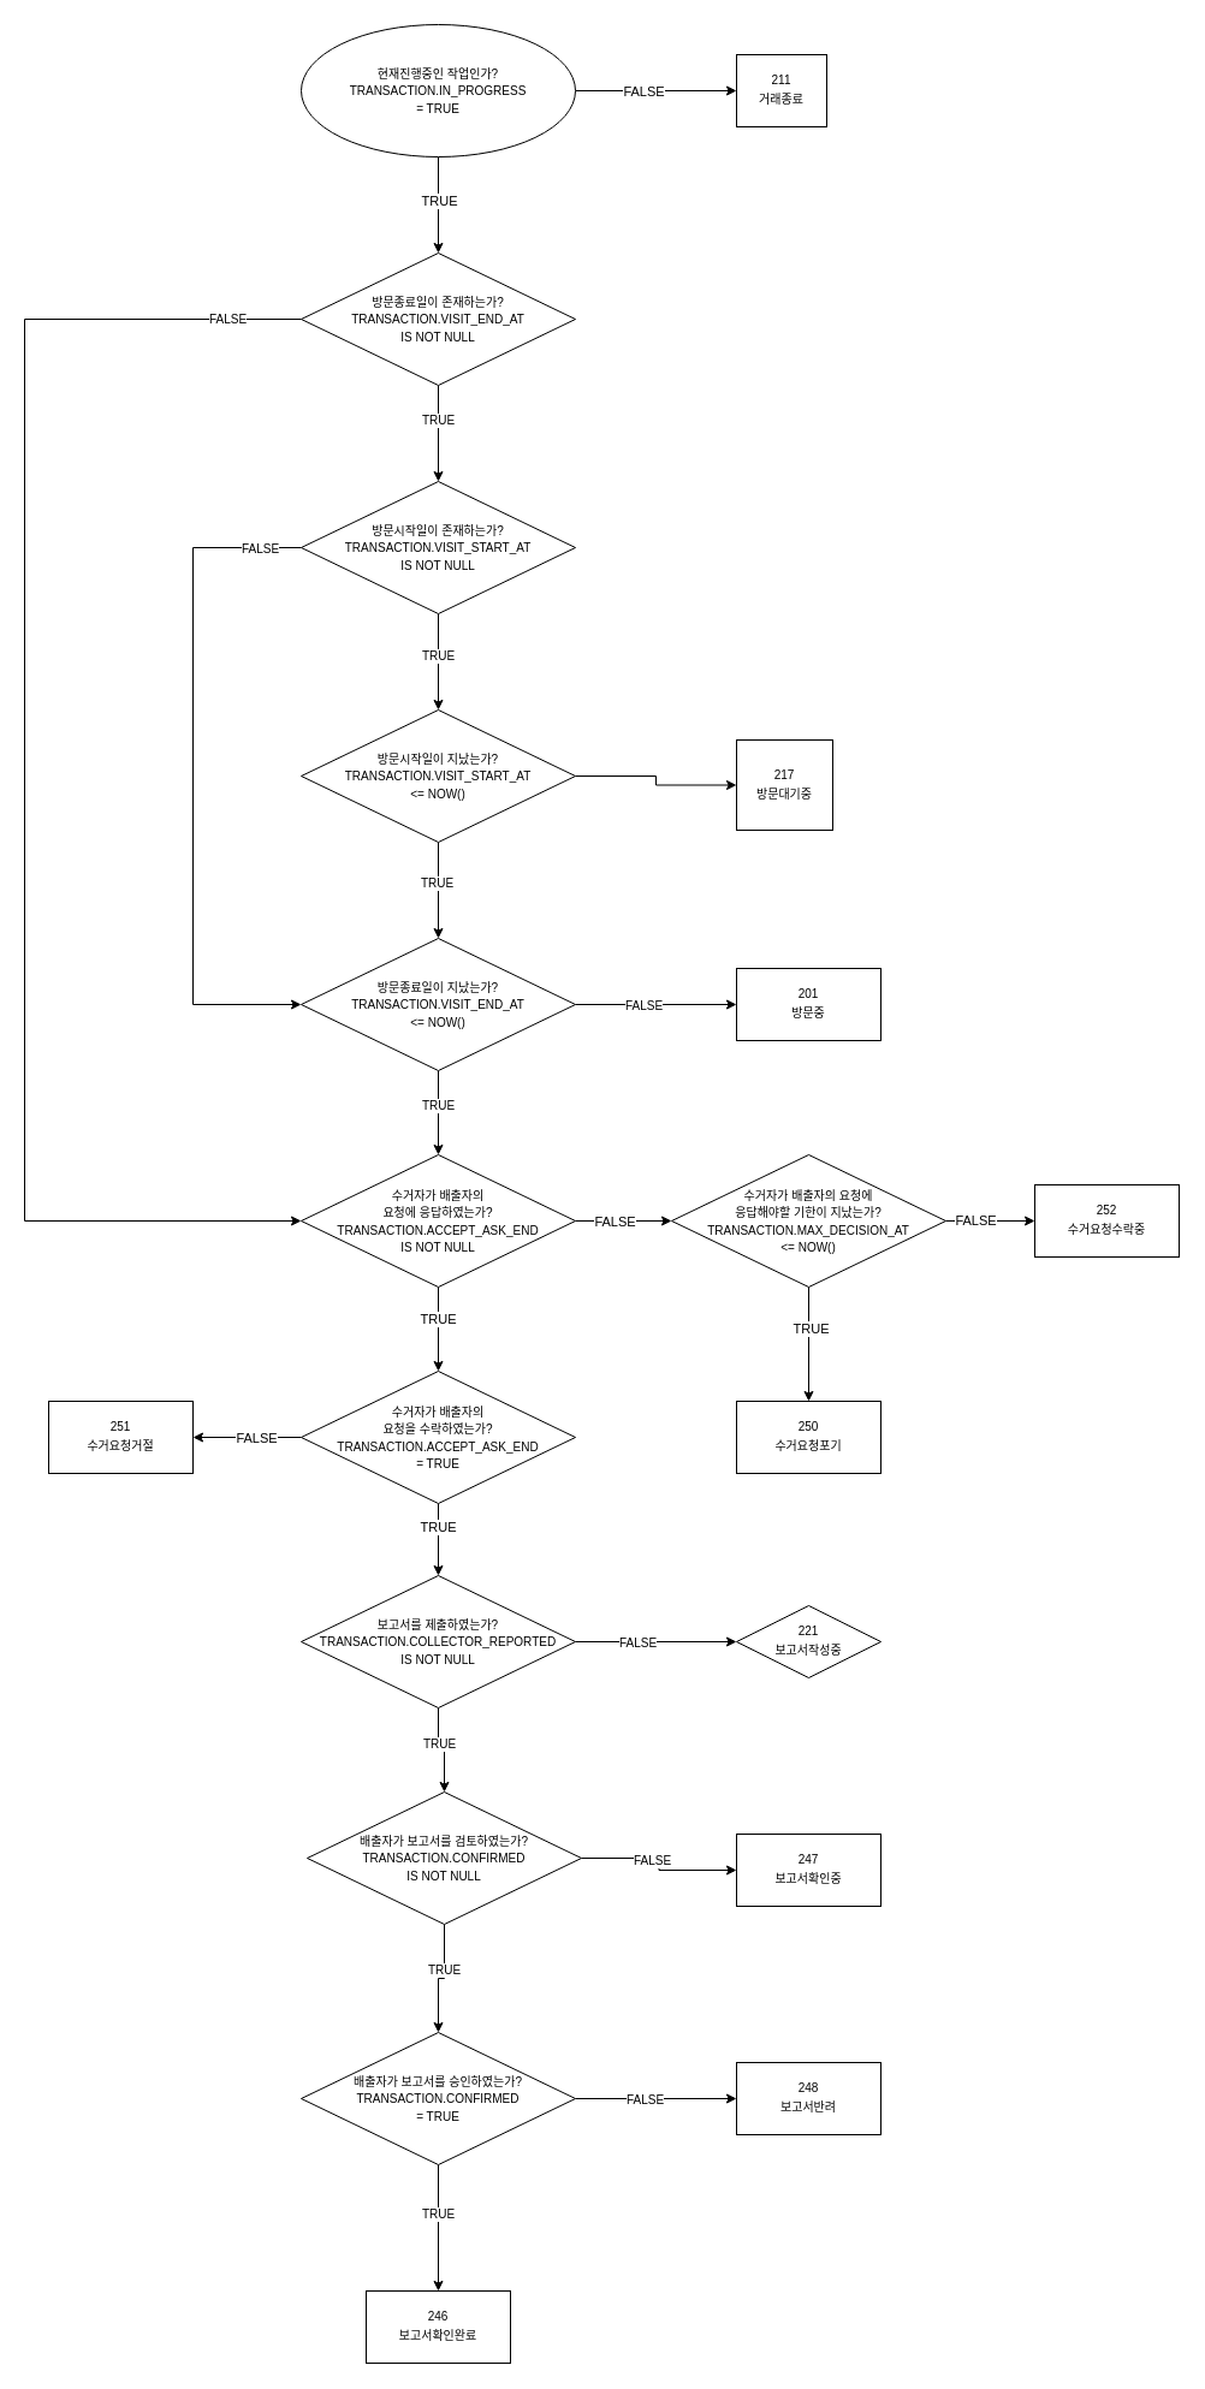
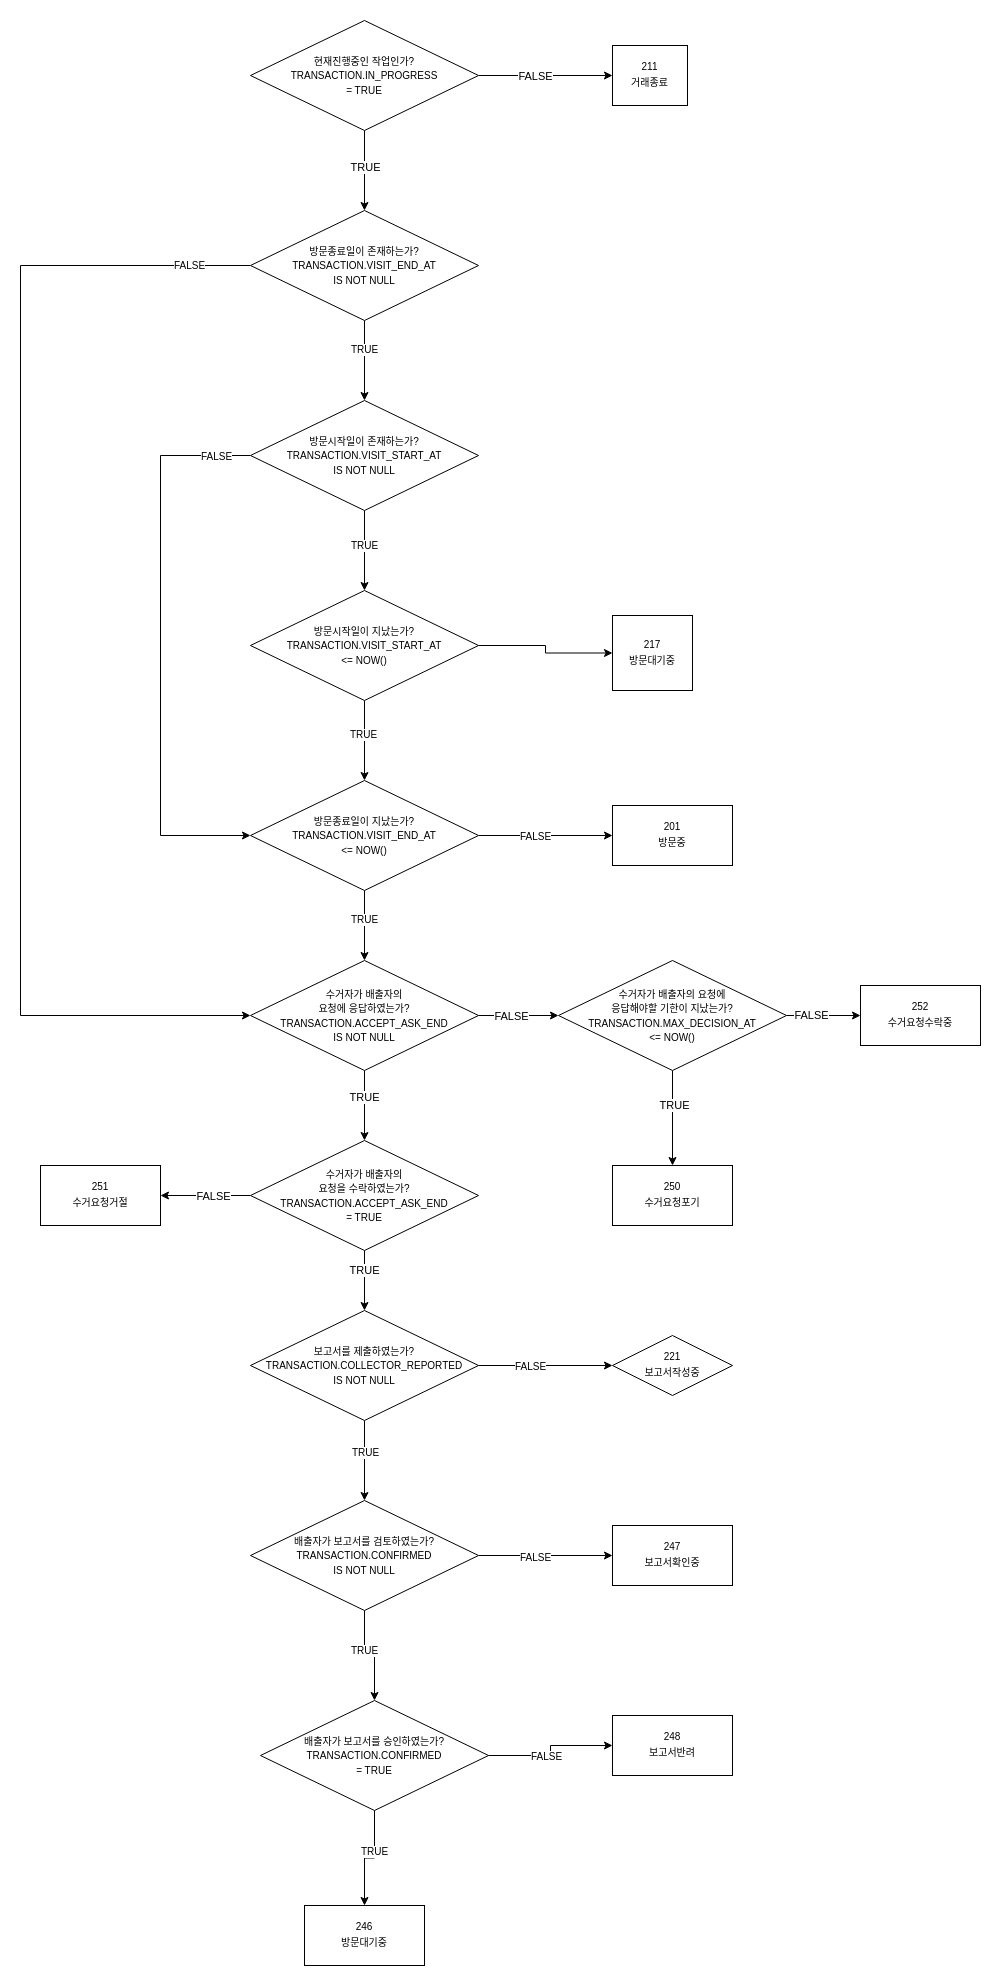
- <mxCell id="6" value="&lt;font style=&quot;font-size: 10px&quot;&gt;&lt;span style=&quot;font-size: 10px&quot;&gt;현재진행중인 작업인가?&lt;/span&gt;&lt;br style=&quot;font-size: 10px&quot;&gt;TRANSACTION.IN_PROGRESS&lt;br&gt;= TRUE&lt;br&gt;&lt;/font&gt;" style="ellipse;whiteSpace=wrap;html=1;" parent="1" vertex="1"><mxGeometry x="250" y="20" width="228" height="110" as="geometry" /></mxCell>
+ <mxCell id="6" value="&lt;font style=&quot;font-size: 10px&quot;&gt;&lt;span style=&quot;font-size: 10px&quot;&gt;현재진행중인 작업인가?&lt;/span&gt;&lt;br style=&quot;font-size: 10px&quot;&gt;TRANSACTION.IN_PROGRESS&lt;br&gt;= TRUE&lt;br&gt;&lt;/font&gt;" style="rhombus;whiteSpace=wrap;html=1;" parent="1" vertex="1"><mxGeometry x="250" y="20" width="228" height="110" as="geometry" /></mxCell>
- <mxCell id="39" value="&lt;font&gt;&lt;span style=&quot;font-size: 10px&quot;&gt;배출자가 보고서를 검토하였는가?&lt;/span&gt;&lt;br style=&quot;font-size: 10px&quot;&gt;&lt;span style=&quot;font-size: 10px&quot;&gt;TRANSACTION.&lt;/span&gt;&lt;span style=&quot;font-size: 10px&quot;&gt;CONFIRMED&lt;/span&gt;&lt;br&gt;&lt;span style=&quot;font-size: 10px&quot;&gt;IS NOT NULL&lt;/span&gt;&lt;br&gt;&lt;/font&gt;" style="rhombus;whiteSpace=wrap;html=1;" parent="1" vertex="1"><mxGeometry x="255" y="1490" width="228" height="110" as="geometry" /></mxCell>
+ <mxCell id="39" value="&lt;font&gt;&lt;span style=&quot;font-size: 10px&quot;&gt;배출자가 보고서를 검토하였는가?&lt;/span&gt;&lt;br style=&quot;font-size: 10px&quot;&gt;&lt;span style=&quot;font-size: 10px&quot;&gt;TRANSACTION.&lt;/span&gt;&lt;span style=&quot;font-size: 10px&quot;&gt;CONFIRMED&lt;/span&gt;&lt;br&gt;&lt;span style=&quot;font-size: 10px&quot;&gt;IS NOT NULL&lt;/span&gt;&lt;br&gt;&lt;/font&gt;" style="rhombus;whiteSpace=wrap;html=1;" parent="1" vertex="1"><mxGeometry x="250" y="1500" width="228" height="110" as="geometry" /></mxCell>
- <mxCell id="44" value="&lt;font&gt;&lt;span style=&quot;font-size: 10px&quot;&gt;배출자가 보고서를 승인하였는가?&lt;/span&gt;&lt;br style=&quot;font-size: 10px&quot;&gt;&lt;span style=&quot;font-size: 10px&quot;&gt;TRANSACTION.&lt;/span&gt;&lt;span style=&quot;font-size: 10px&quot;&gt;CONFIRMED&lt;/span&gt;&lt;br&gt;&lt;span style=&quot;font-size: 10px&quot;&gt;= TRUE&lt;/span&gt;&lt;br&gt;&lt;/font&gt;" style="rhombus;whiteSpace=wrap;html=1;" parent="1" vertex="1"><mxGeometry x="250" y="1690" width="228" height="110" as="geometry" /></mxCell>
+ <mxCell id="44" value="&lt;font&gt;&lt;span style=&quot;font-size: 10px&quot;&gt;배출자가 보고서를 승인하였는가?&lt;/span&gt;&lt;br style=&quot;font-size: 10px&quot;&gt;&lt;span style=&quot;font-size: 10px&quot;&gt;TRANSACTION.&lt;/span&gt;&lt;span style=&quot;font-size: 10px&quot;&gt;CONFIRMED&lt;/span&gt;&lt;br&gt;&lt;span style=&quot;font-size: 10px&quot;&gt;= TRUE&lt;/span&gt;&lt;br&gt;&lt;/font&gt;" style="rhombus;whiteSpace=wrap;html=1;" parent="1" vertex="1"><mxGeometry x="260" y="1700" width="228" height="110" as="geometry" /></mxCell>
- <mxCell id="45" value="&lt;font style=&quot;font-size: 10px&quot;&gt;246&lt;br&gt;&lt;/font&gt;&lt;table style=&quot;font-size: 10px&quot;&gt;&lt;tbody&gt;&lt;tr&gt;&lt;td&gt;보고서확인완료&lt;/td&gt;&lt;/tr&gt;&lt;/tbody&gt;&lt;/table&gt;" style="whiteSpace=wrap;html=1;" parent="1" vertex="1"><mxGeometry x="304" y="1905" width="120" height="60" as="geometry" /></mxCell>
+ <mxCell id="45" value="&lt;font style=&quot;font-size: 10px&quot;&gt;246&lt;br&gt;&lt;/font&gt;&lt;table style=&quot;font-size: 10px&quot;&gt;&lt;tbody&gt;&lt;tr&gt;&lt;td&gt;방문대기중&lt;/td&gt;&lt;/tr&gt;&lt;/tbody&gt;&lt;/table&gt;" style="whiteSpace=wrap;html=1;" parent="1" vertex="1"><mxGeometry x="304" y="1905" width="120" height="60" as="geometry" /></mxCell>
